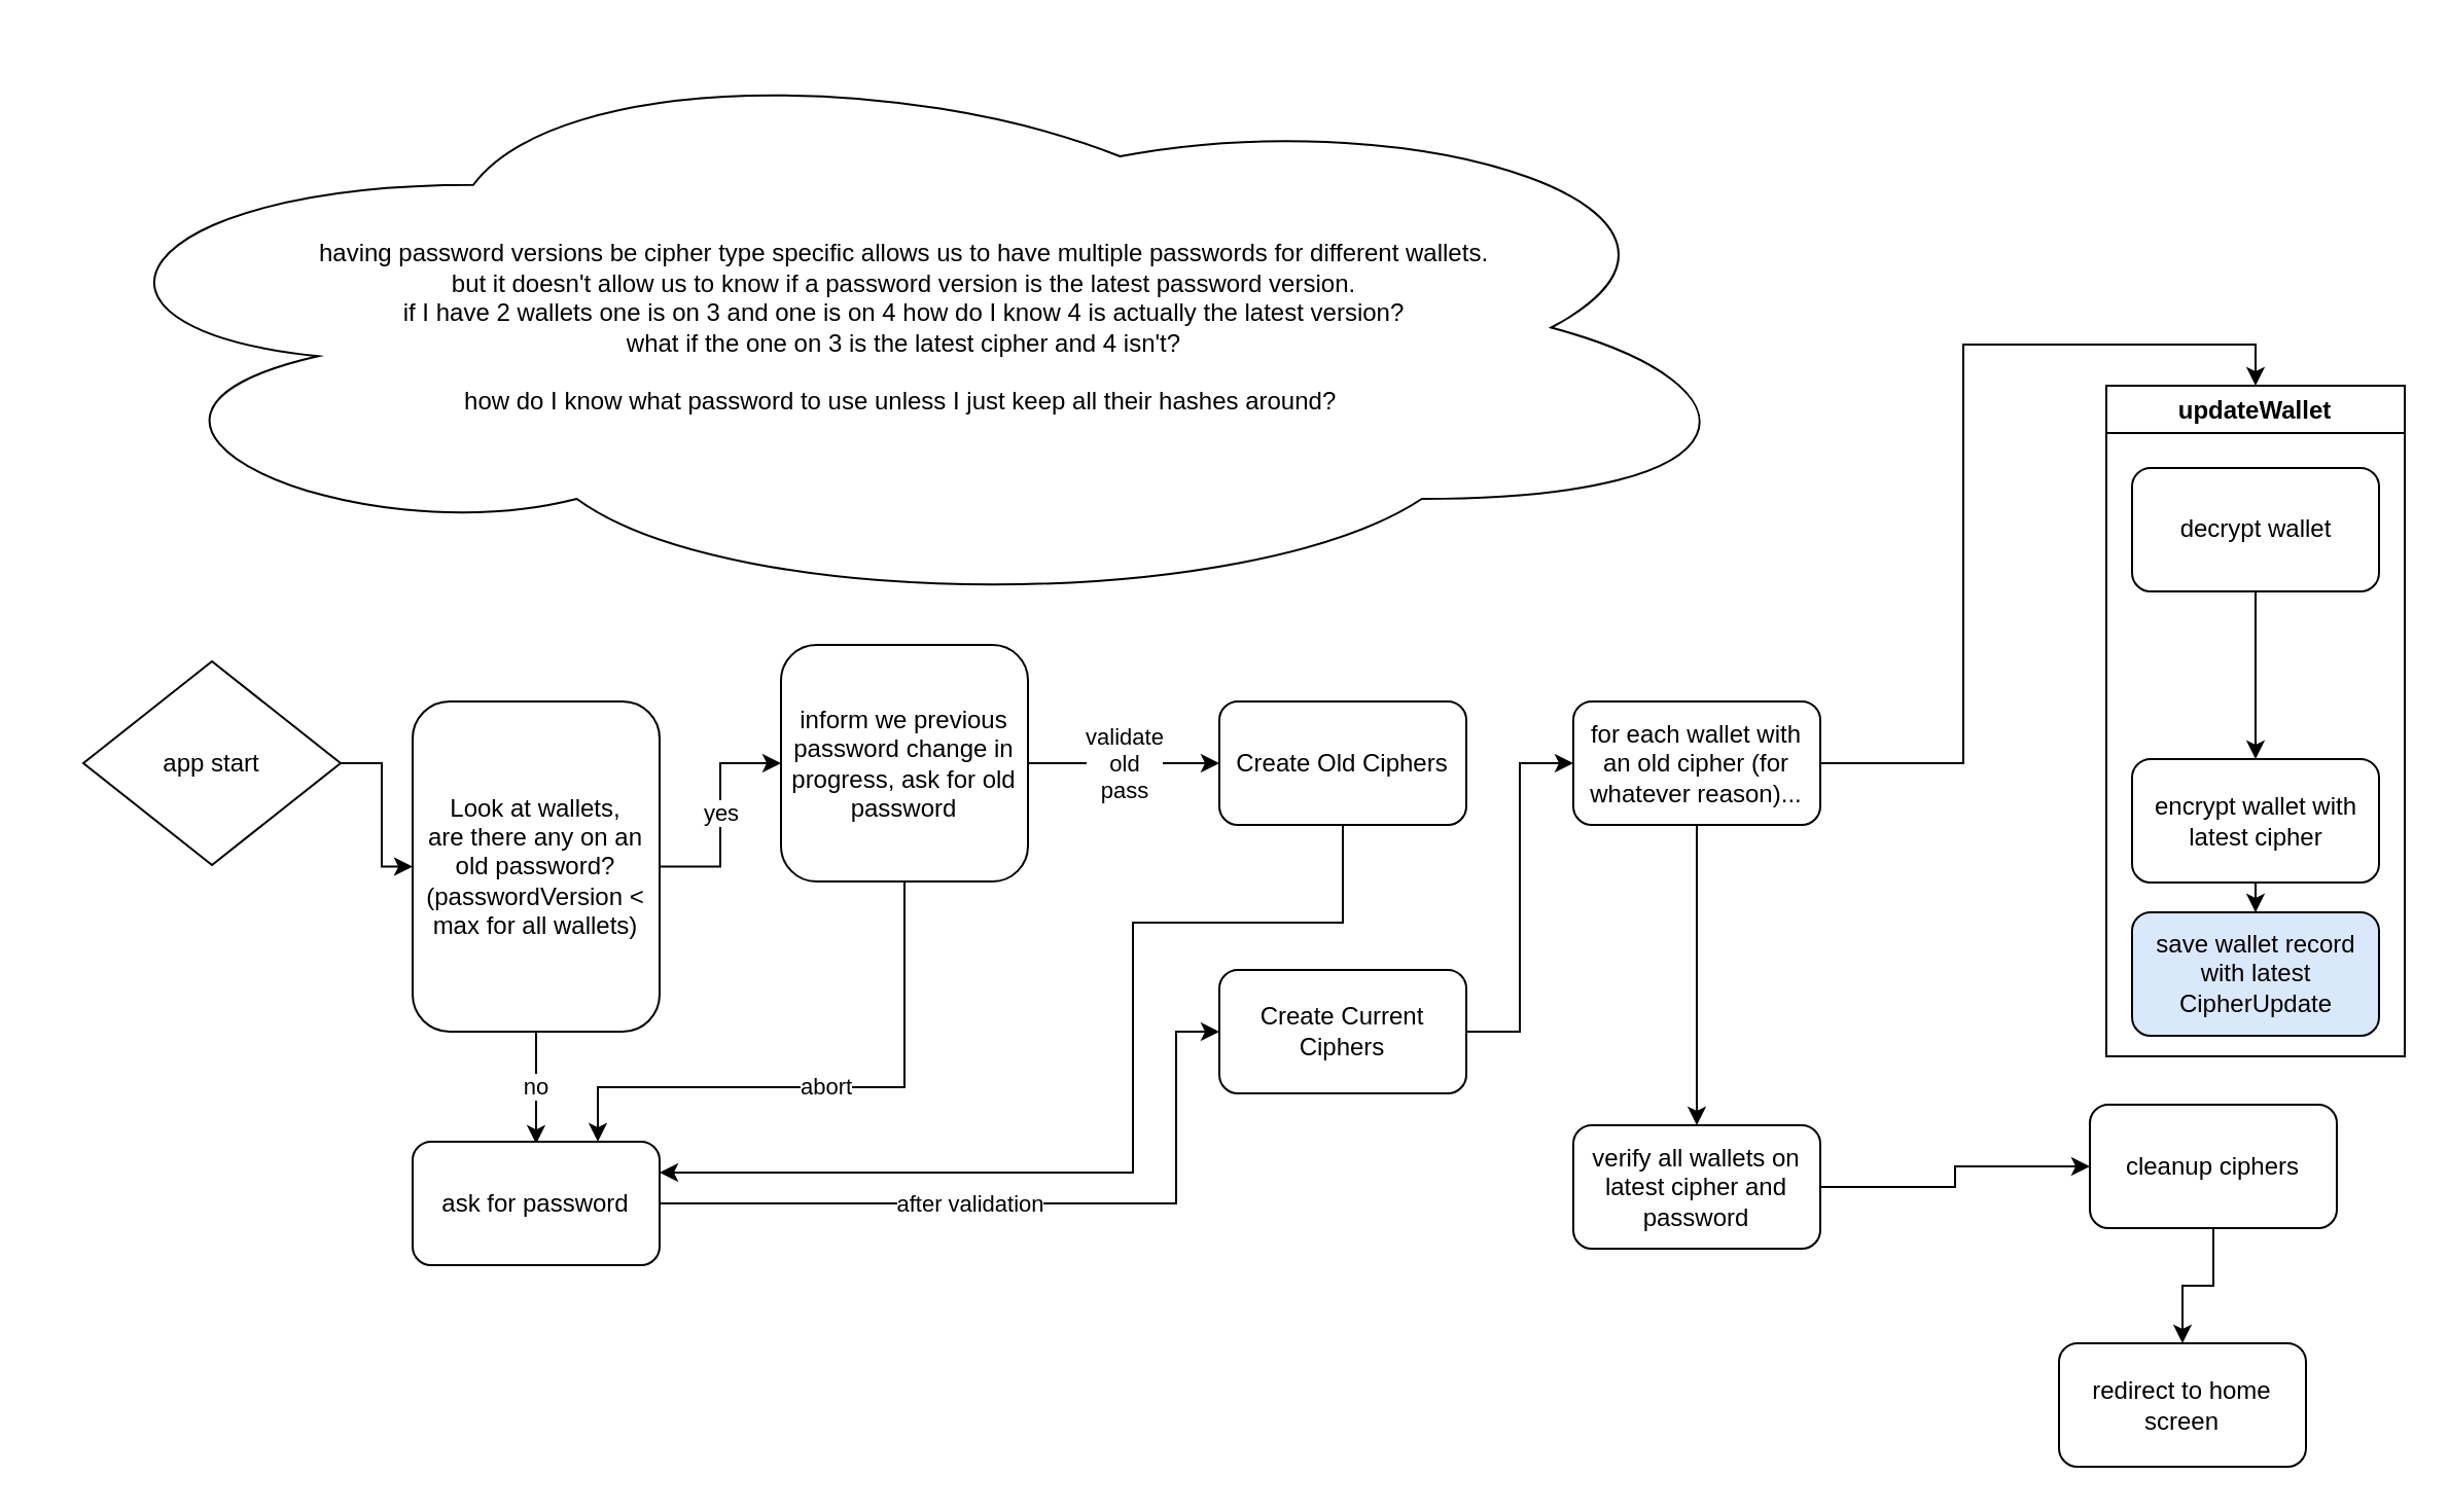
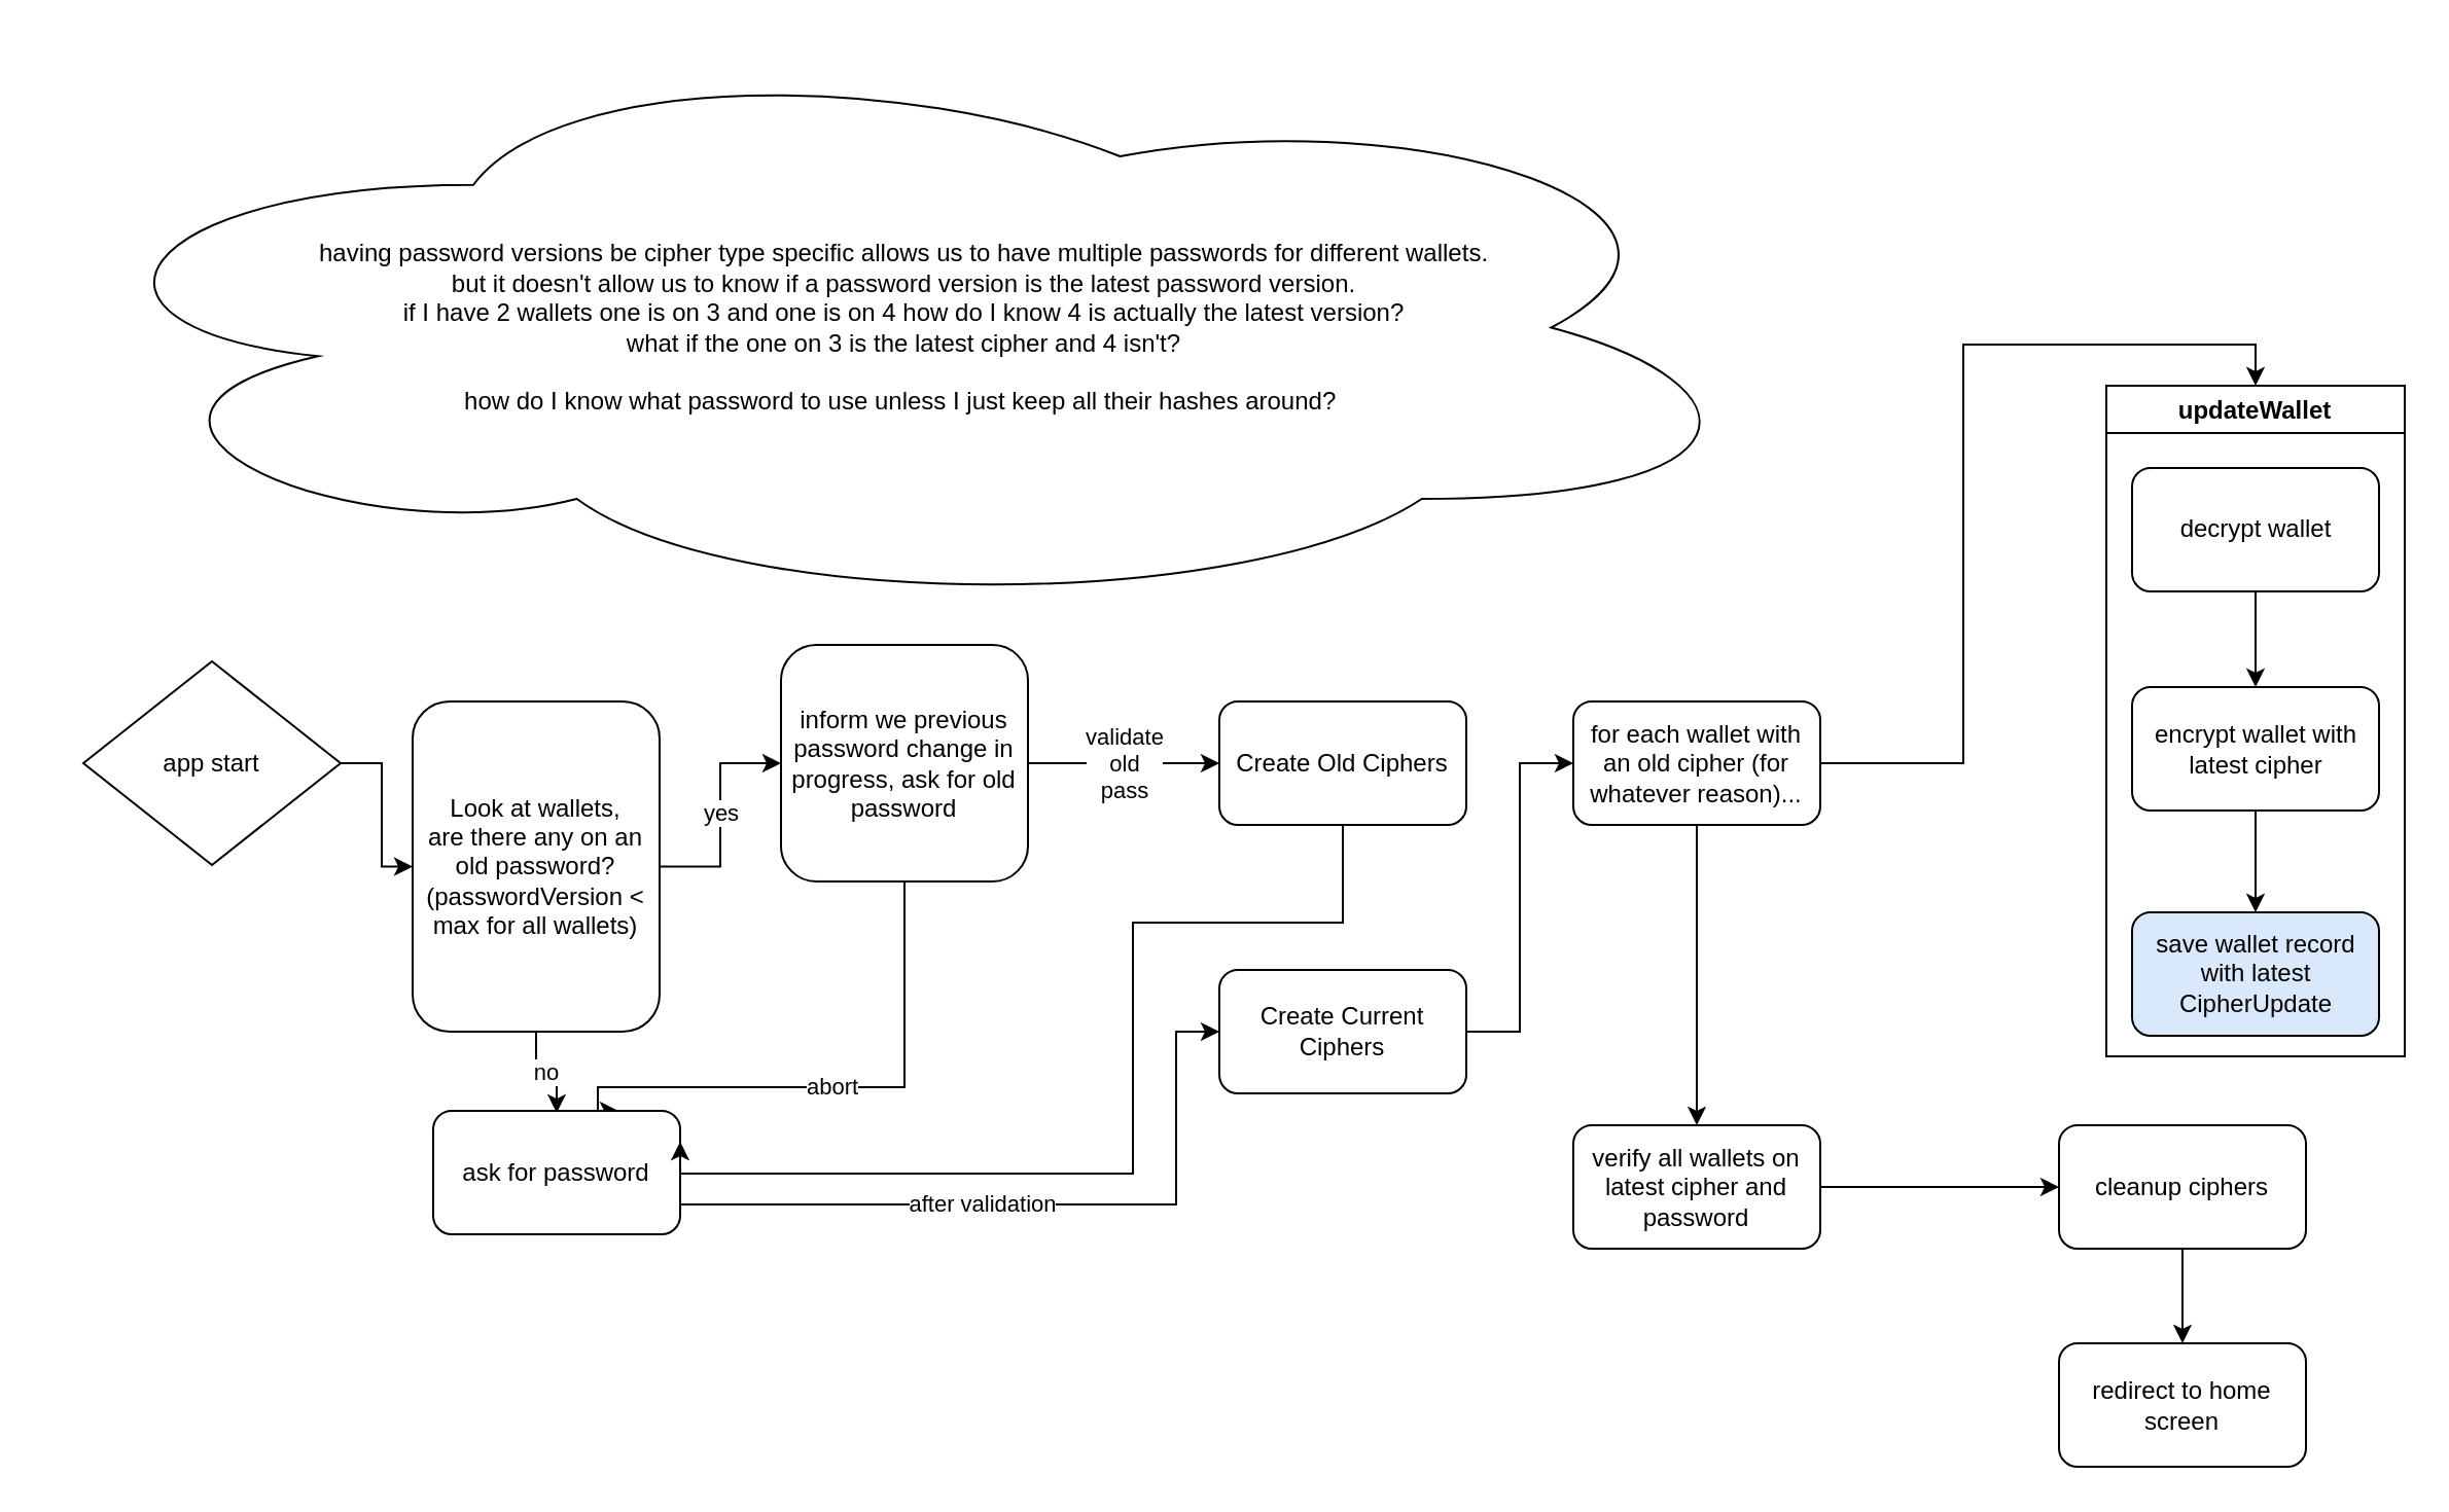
- <mxCell id="27" value="encrypt wallet with latest cipher" style="rounded=1;whiteSpace=wrap;html=1;" parent="23" vertex="1"><mxGeometry x="12.5" y="181.5" width="120" height="60" as="geometry" /></mxCell>
+ <mxCell id="27" value="encrypt wallet with latest cipher" style="rounded=1;whiteSpace=wrap;html=1;" parent="23" vertex="1"><mxGeometry x="12.5" y="146.5" width="120" height="60" as="geometry" /></mxCell>
- <mxCell id="17" value="cleanup ciphers" style="rounded=1;whiteSpace=wrap;html=1;" parent="1" vertex="1"><mxGeometry x="1015" y="536.5" width="120" height="60" as="geometry" /></mxCell>
+ <mxCell id="17" value="cleanup ciphers" style="rounded=1;whiteSpace=wrap;html=1;" parent="1" vertex="1"><mxGeometry x="1000" y="546.5" width="120" height="60" as="geometry" /></mxCell>
- <mxCell id="13" value="ask for password" style="rounded=1;whiteSpace=wrap;html=1;" parent="1" vertex="1"><mxGeometry x="200" y="554.5" width="120" height="60" as="geometry" /></mxCell>
+ <mxCell id="13" value="ask for password" style="rounded=1;whiteSpace=wrap;html=1;" parent="1" vertex="1"><mxGeometry x="210" y="539.5" width="120" height="60" as="geometry" /></mxCell>
